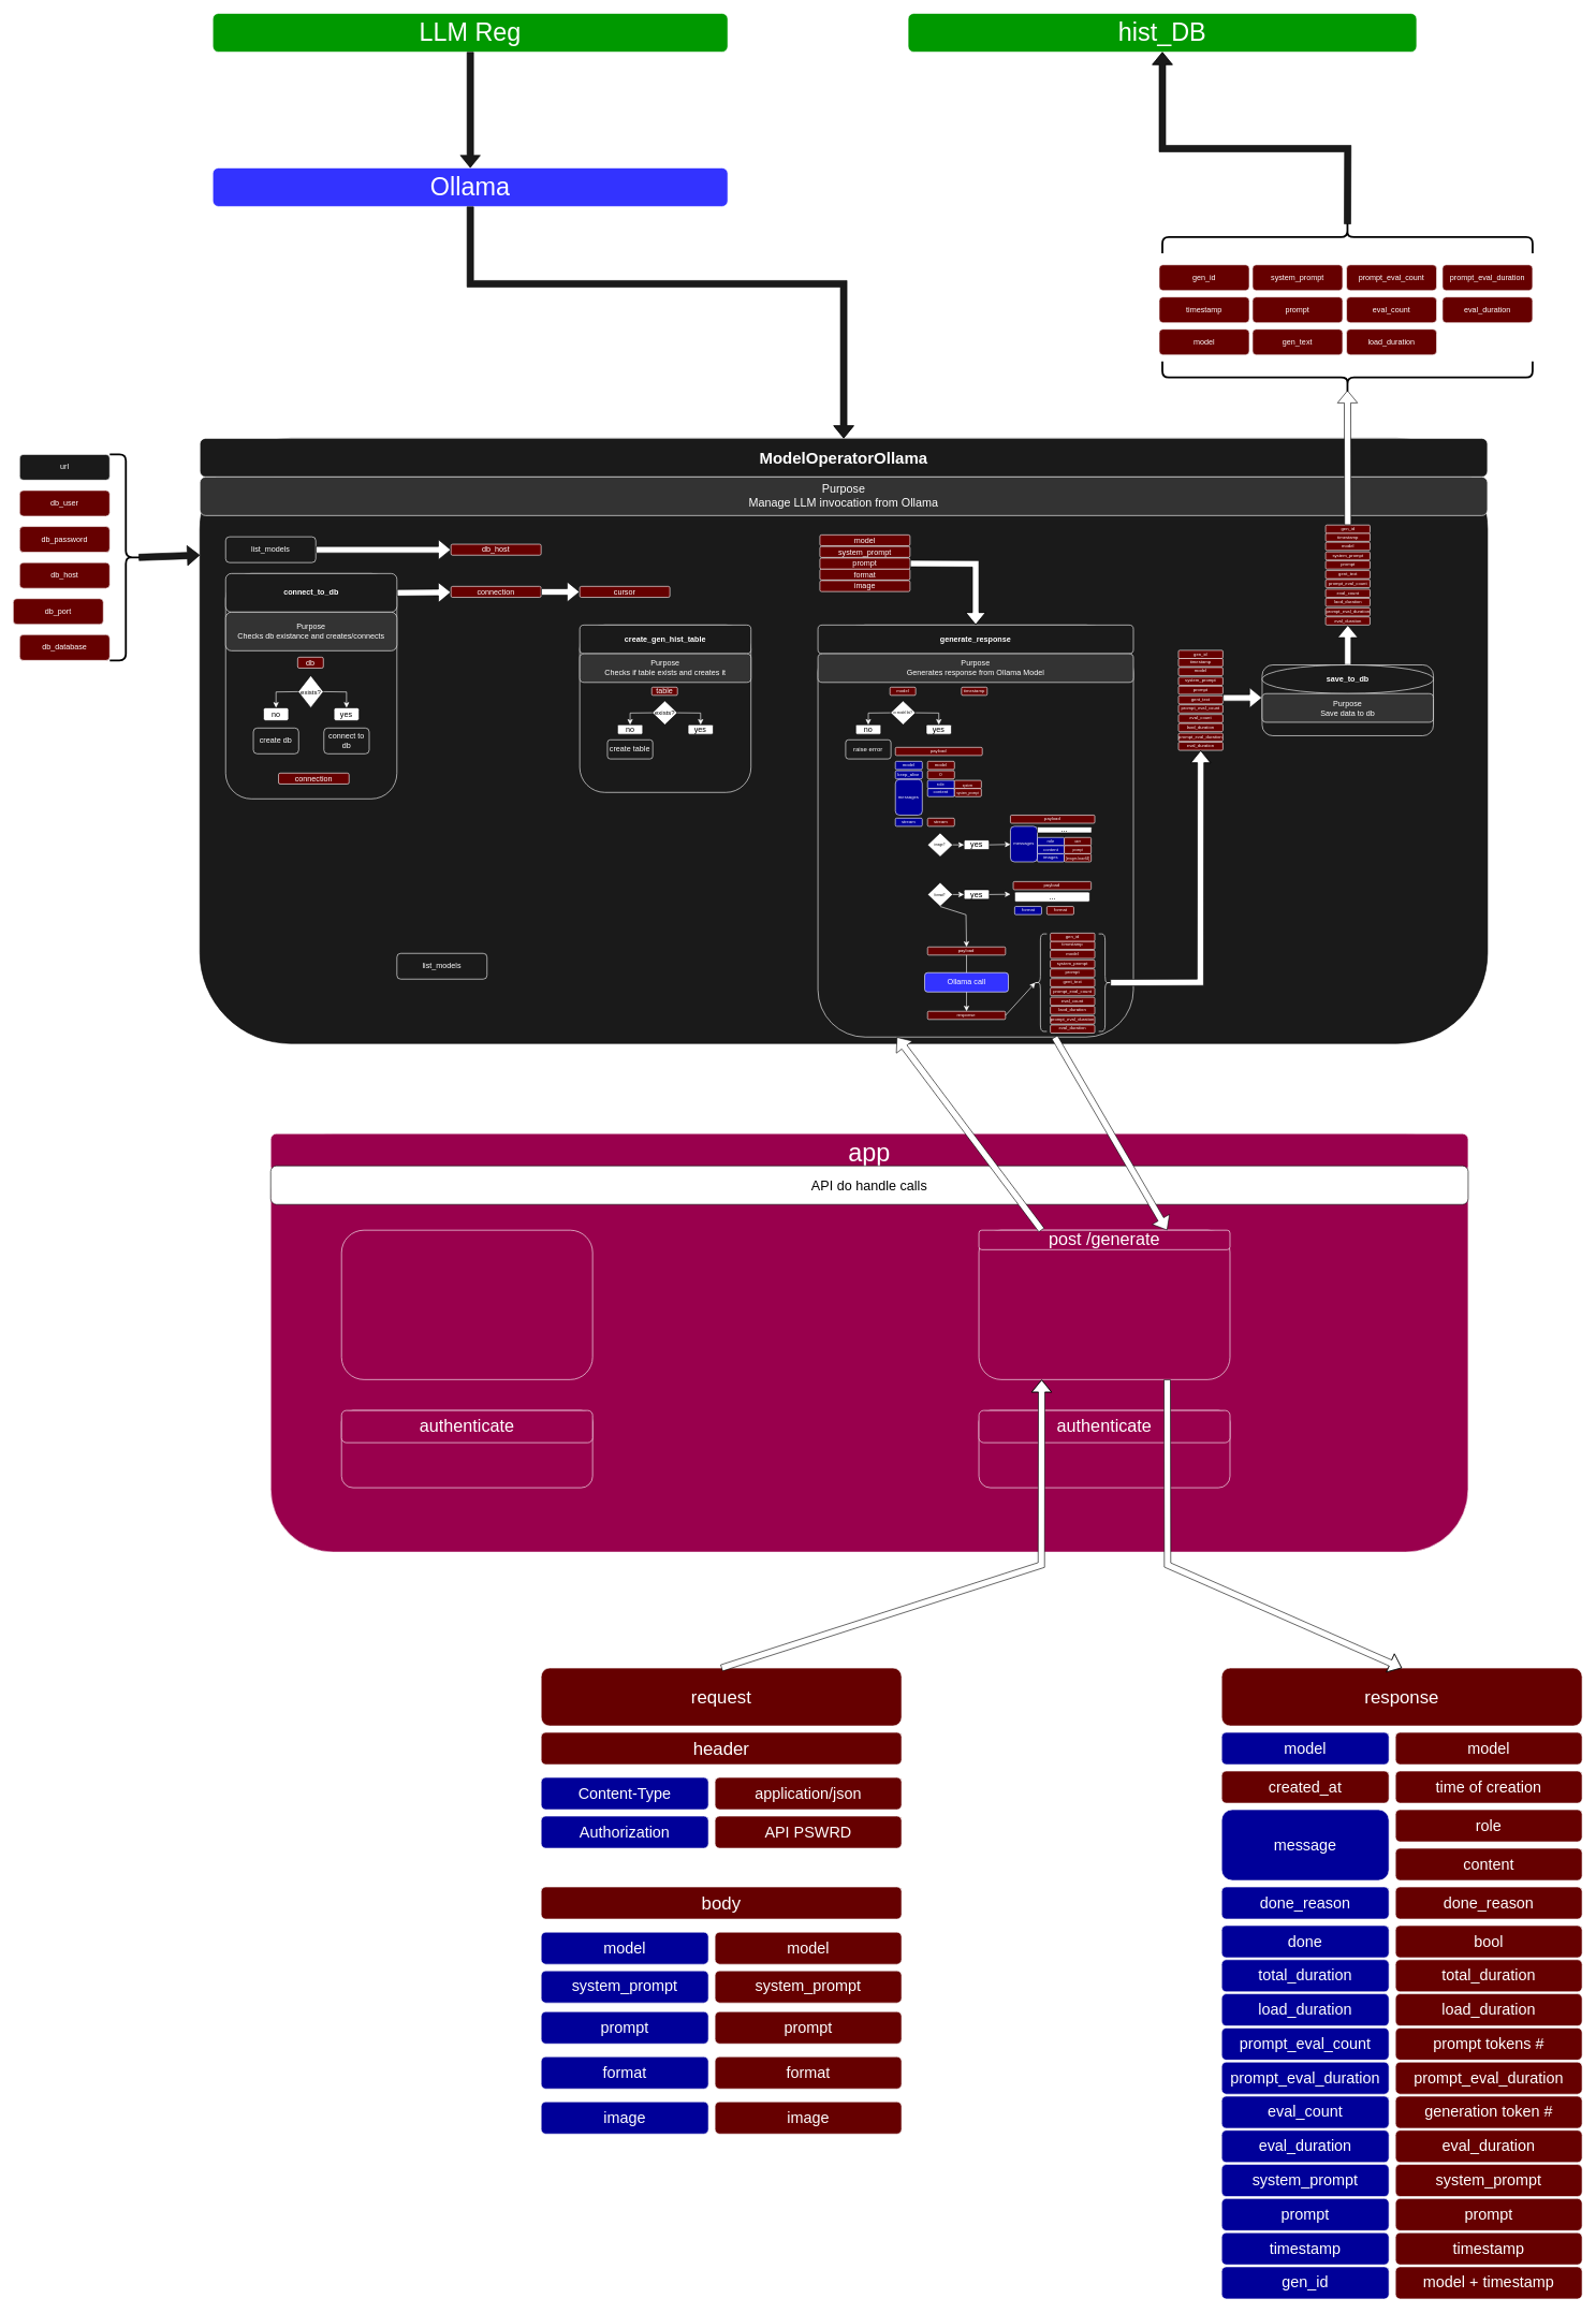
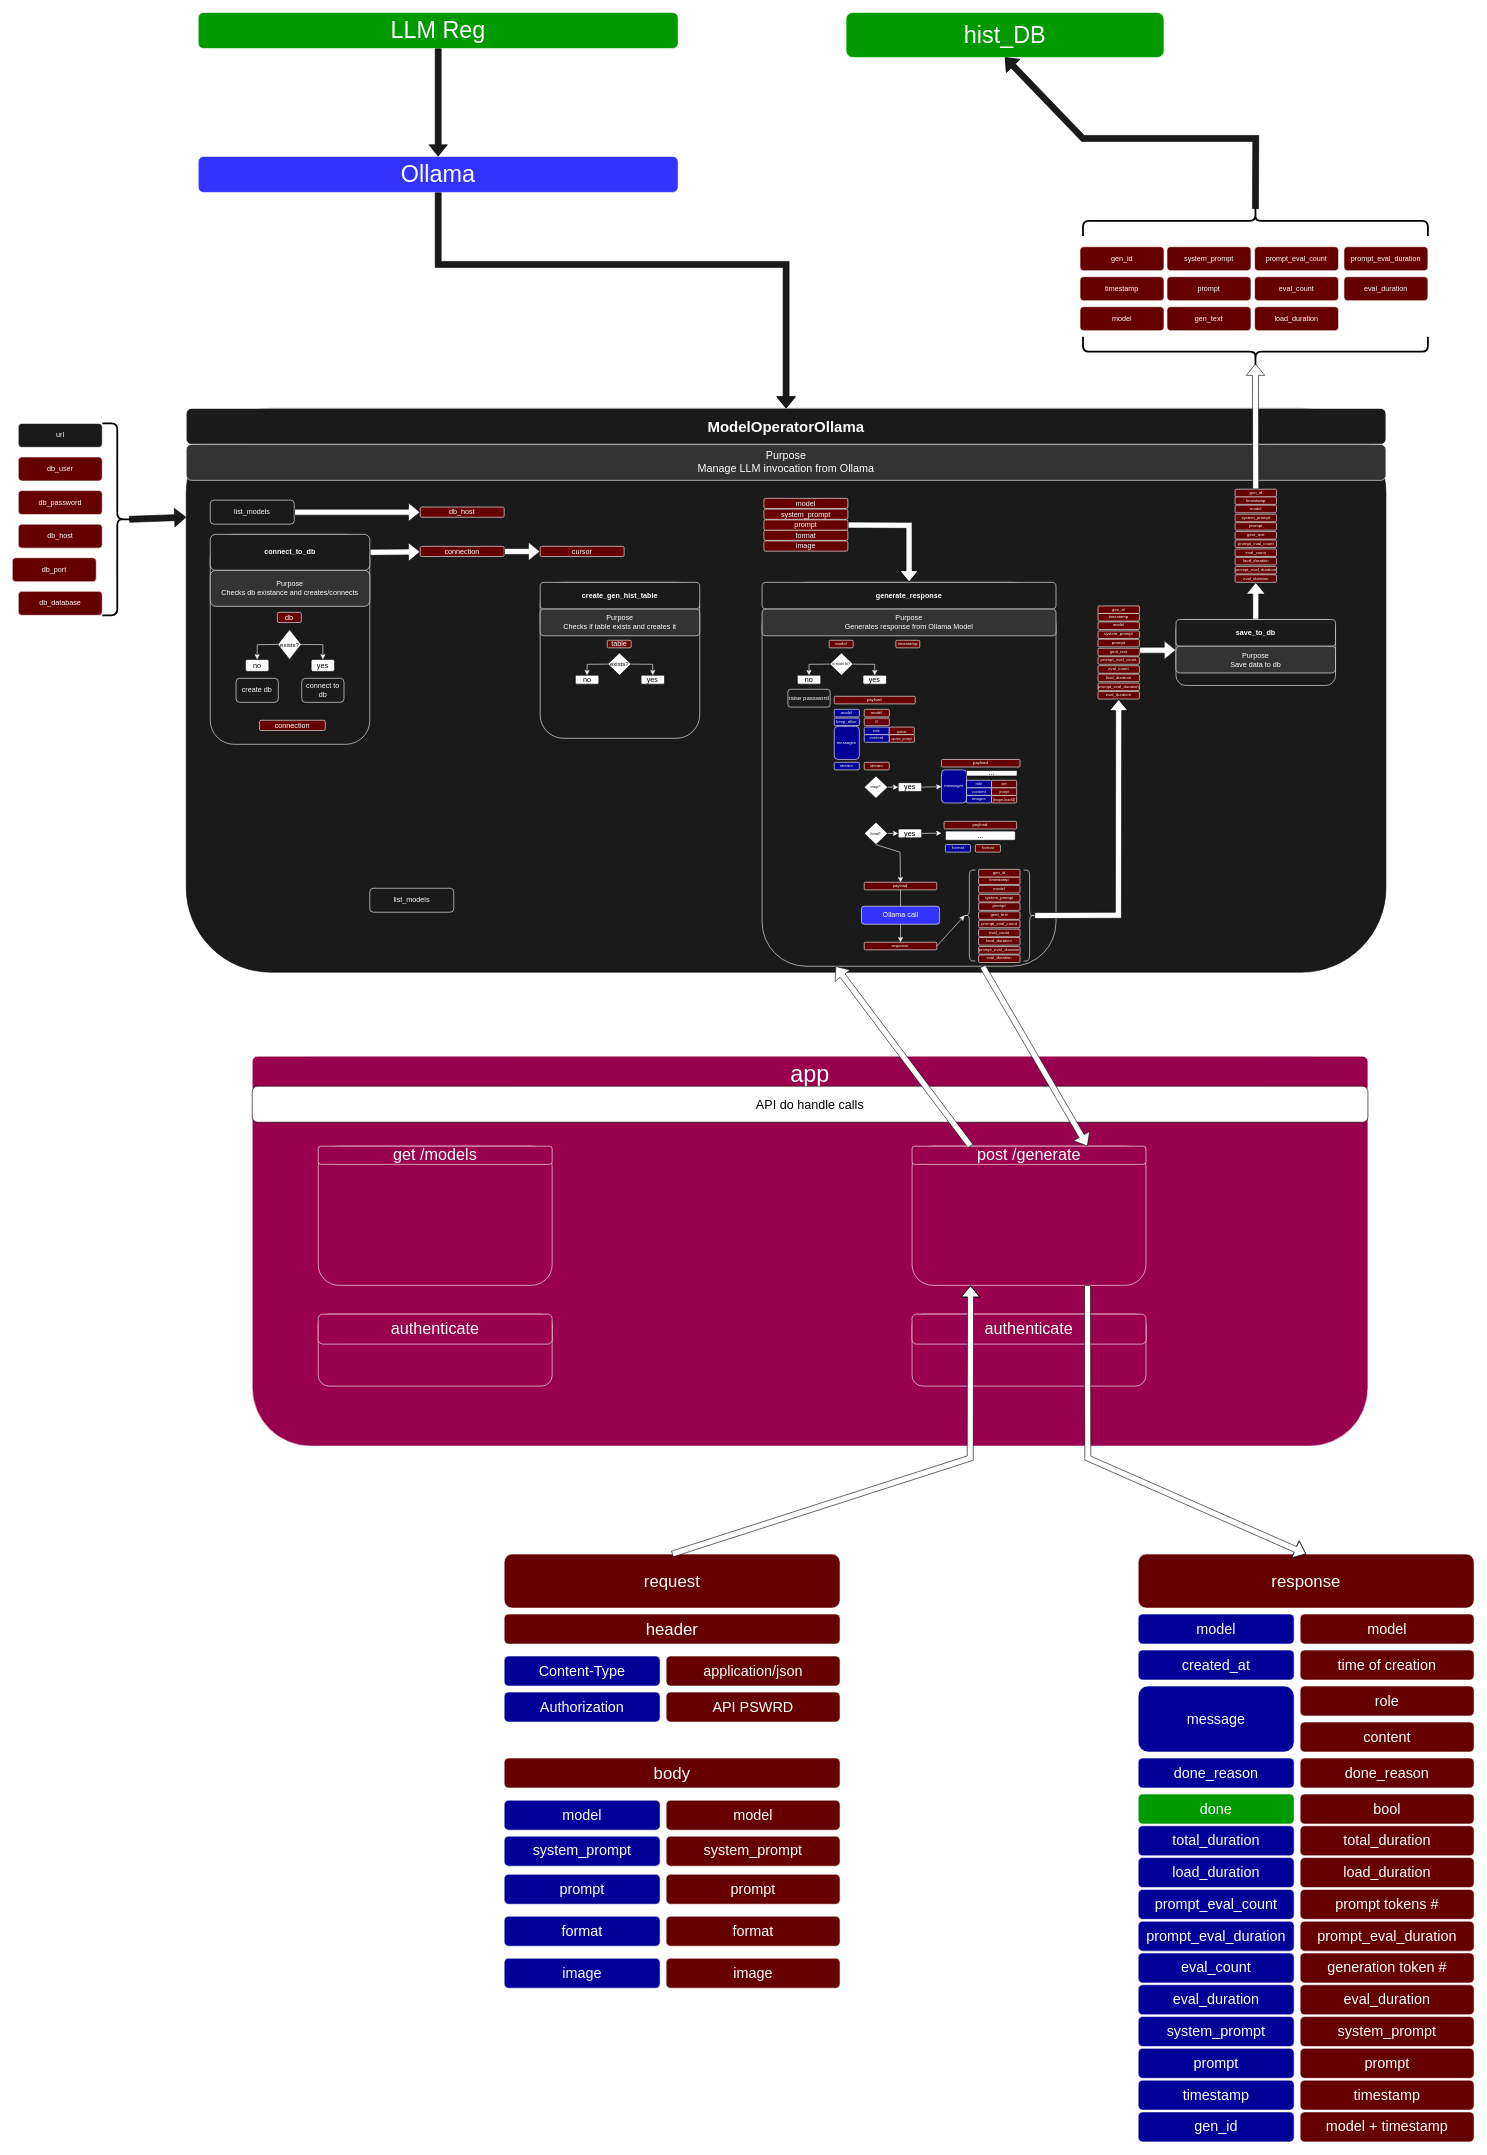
- <mxCell id="137" value="hist_DB" style="rounded=1;whiteSpace=wrap;html=1;fillColor=#009900;fontColor=#FFFFFF;strokeColor=#FFFFFF;fontSize=39;" parent="1" vertex="1"><mxGeometry x="1410" y="20" width="790" height="60" as="geometry" /></mxCell>
+ <mxCell id="137" value="hist_DB" style="rounded=1;whiteSpace=wrap;html=1;fillColor=#009900;fontColor=#FFFFFF;strokeColor=#FFFFFF;fontSize=39;" parent="1" vertex="1"><mxGeometry x="1410" y="20" width="530" height="75" as="geometry" /></mxCell>
- <mxCell id="131" value="save_to_db" style="ellipse;whiteSpace=wrap;html=1;fillColor=#1A1A1A;fontColor=#FFFFFF;strokeColor=#FFFFFF;fontStyle=1;" parent="2" vertex="1"><mxGeometry x="1650" y="351.95" width="266" height="44.571" as="geometry" /></mxCell>
+ <mxCell id="131" value="save_to_db" style="rounded=1;whiteSpace=wrap;html=1;fillColor=#1A1A1A;fontColor=#FFFFFF;strokeColor=#FFFFFF;fontStyle=1" parent="2" vertex="1"><mxGeometry x="1650" y="351.95" width="266" height="44.571" as="geometry" /></mxCell>
- <mxCell id="30" value="create table" style="rounded=1;whiteSpace=wrap;html=1;fillColor=#1A1A1A;fontColor=#FFFFFF;strokeColor=#FFFFFF;" parent="22" vertex="1"><mxGeometry x="43.029" y="178.286" width="70.412" height="29.714" as="geometry" /></mxCell>
- <mxCell id="48" value="raise error" style="rounded=1;whiteSpace=wrap;html=1;fillColor=#1A1A1A;fontColor=#FFFFFF;strokeColor=#FFFFFF;fontSize=10;" parent="40" vertex="1"><mxGeometry x="43.029" y="178.286" width="70.412" height="29.714" as="geometry" /></mxCell>
+ <mxCell id="48" value="raise password" style="rounded=1;whiteSpace=wrap;html=1;fillColor=#1A1A1A;fontColor=#FFFFFF;strokeColor=#FFFFFF;fontSize=10;" parent="40" vertex="1"><mxGeometry x="43.029" y="178.286" width="70.412" height="29.714" as="geometry" /></mxCell>
+ <mxCell id="213" value="get /models" style="rounded=1;whiteSpace=wrap;html=1;fillColor=#99004D;fontColor=#FFFFFF;strokeColor=#FFFFFF;fontSize=27;" vertex="1" parent="211"><mxGeometry width="390" height="30.261" as="geometry" /></mxCell>
- <mxCell id="166" value="created_at" style="rounded=1;whiteSpace=wrap;html=1;fillColor=#660000;fontColor=#FFFFFF;strokeColor=#FFFFFF;fontSize=24;" parent="1" vertex="1"><mxGeometry x="1897" y="2750" width="260" height="50" as="geometry" /></mxCell>
+ <mxCell id="166" value="created_at" style="rounded=1;whiteSpace=wrap;html=1;fillColor=#000099;fontColor=#FFFFFF;strokeColor=#FFFFFF;fontSize=24;" parent="1" vertex="1"><mxGeometry x="1897" y="2750" width="260" height="50" as="geometry" /></mxCell>
- <mxCell id="171" value="done" style="rounded=1;whiteSpace=wrap;html=1;fillColor=#000099;fontColor=#FFFFFF;strokeColor=#FFFFFF;fontSize=24;" parent="1" vertex="1"><mxGeometry x="1897" y="2990" width="260" height="50" as="geometry" /></mxCell>
+ <mxCell id="171" value="done" style="rounded=1;whiteSpace=wrap;html=1;fillColor=#009900;fontColor=#FFFFFF;strokeColor=#FFFFFF;fontSize=24;" parent="1" vertex="1"><mxGeometry x="1897" y="2990" width="260" height="50" as="geometry" /></mxCell>
